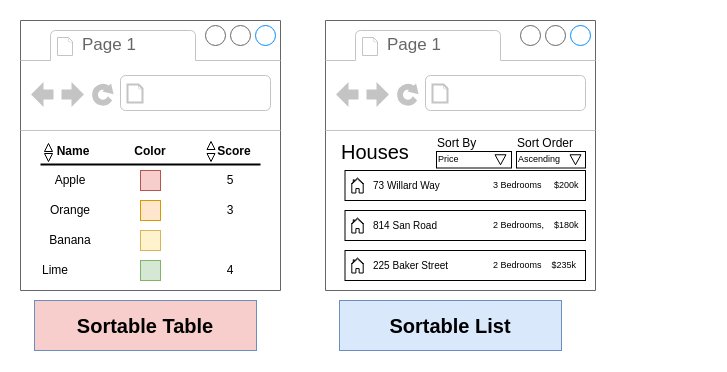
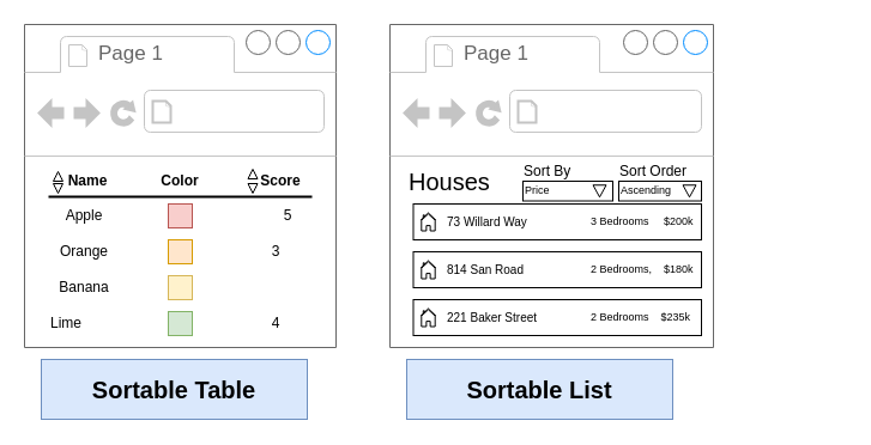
- <mxCell id="10" value="5" style="text;html=1;strokeColor=none;fillColor=none;align=center;verticalAlign=middle;whiteSpace=wrap;rounded=0;fontStyle=0" vertex="1" parent="2"><mxGeometry x="190" y="150" width="40" height="20" as="geometry" /></mxCell>
+ <mxCell id="10" value="5" style="text;html=1;strokeColor=none;fillColor=none;align=center;verticalAlign=middle;whiteSpace=wrap;rounded=0;fontStyle=0" vertex="1" parent="2"><mxGeometry x="200" y="150" width="40" height="20" as="geometry" /></mxCell>
- <mxCell id="40" value="225 Baker Street" style="text;html=1;strokeColor=none;fillColor=none;align=left;verticalAlign=middle;whiteSpace=wrap;rounded=0;fontSize=10;" vertex="1" parent="25"><mxGeometry x="45.5" y="235" width="80" height="20" as="geometry" /></mxCell>
+ <mxCell id="40" value="221 Baker Street" style="text;html=1;strokeColor=none;fillColor=none;align=left;verticalAlign=middle;whiteSpace=wrap;rounded=0;fontSize=10;" vertex="1" parent="25"><mxGeometry x="45.5" y="235" width="80" height="20" as="geometry" /></mxCell>
- <mxCell id="24" value="Sortable Table" style="rounded=0;whiteSpace=wrap;html=1;fillColor=#f8cecc;strokeColor=#6c8ebf;fontStyle=1;fontSize=20;" vertex="1" parent="1"><mxGeometry x="34" y="300" width="222" height="50" as="geometry" /></mxCell>
+ <mxCell id="24" value="Sortable Table" style="rounded=0;whiteSpace=wrap;html=1;fillColor=#dae8fc;strokeColor=#6c8ebf;fontStyle=1;fontSize=20;" vertex="1" parent="1"><mxGeometry x="34" y="300" width="222" height="50" as="geometry" /></mxCell>
